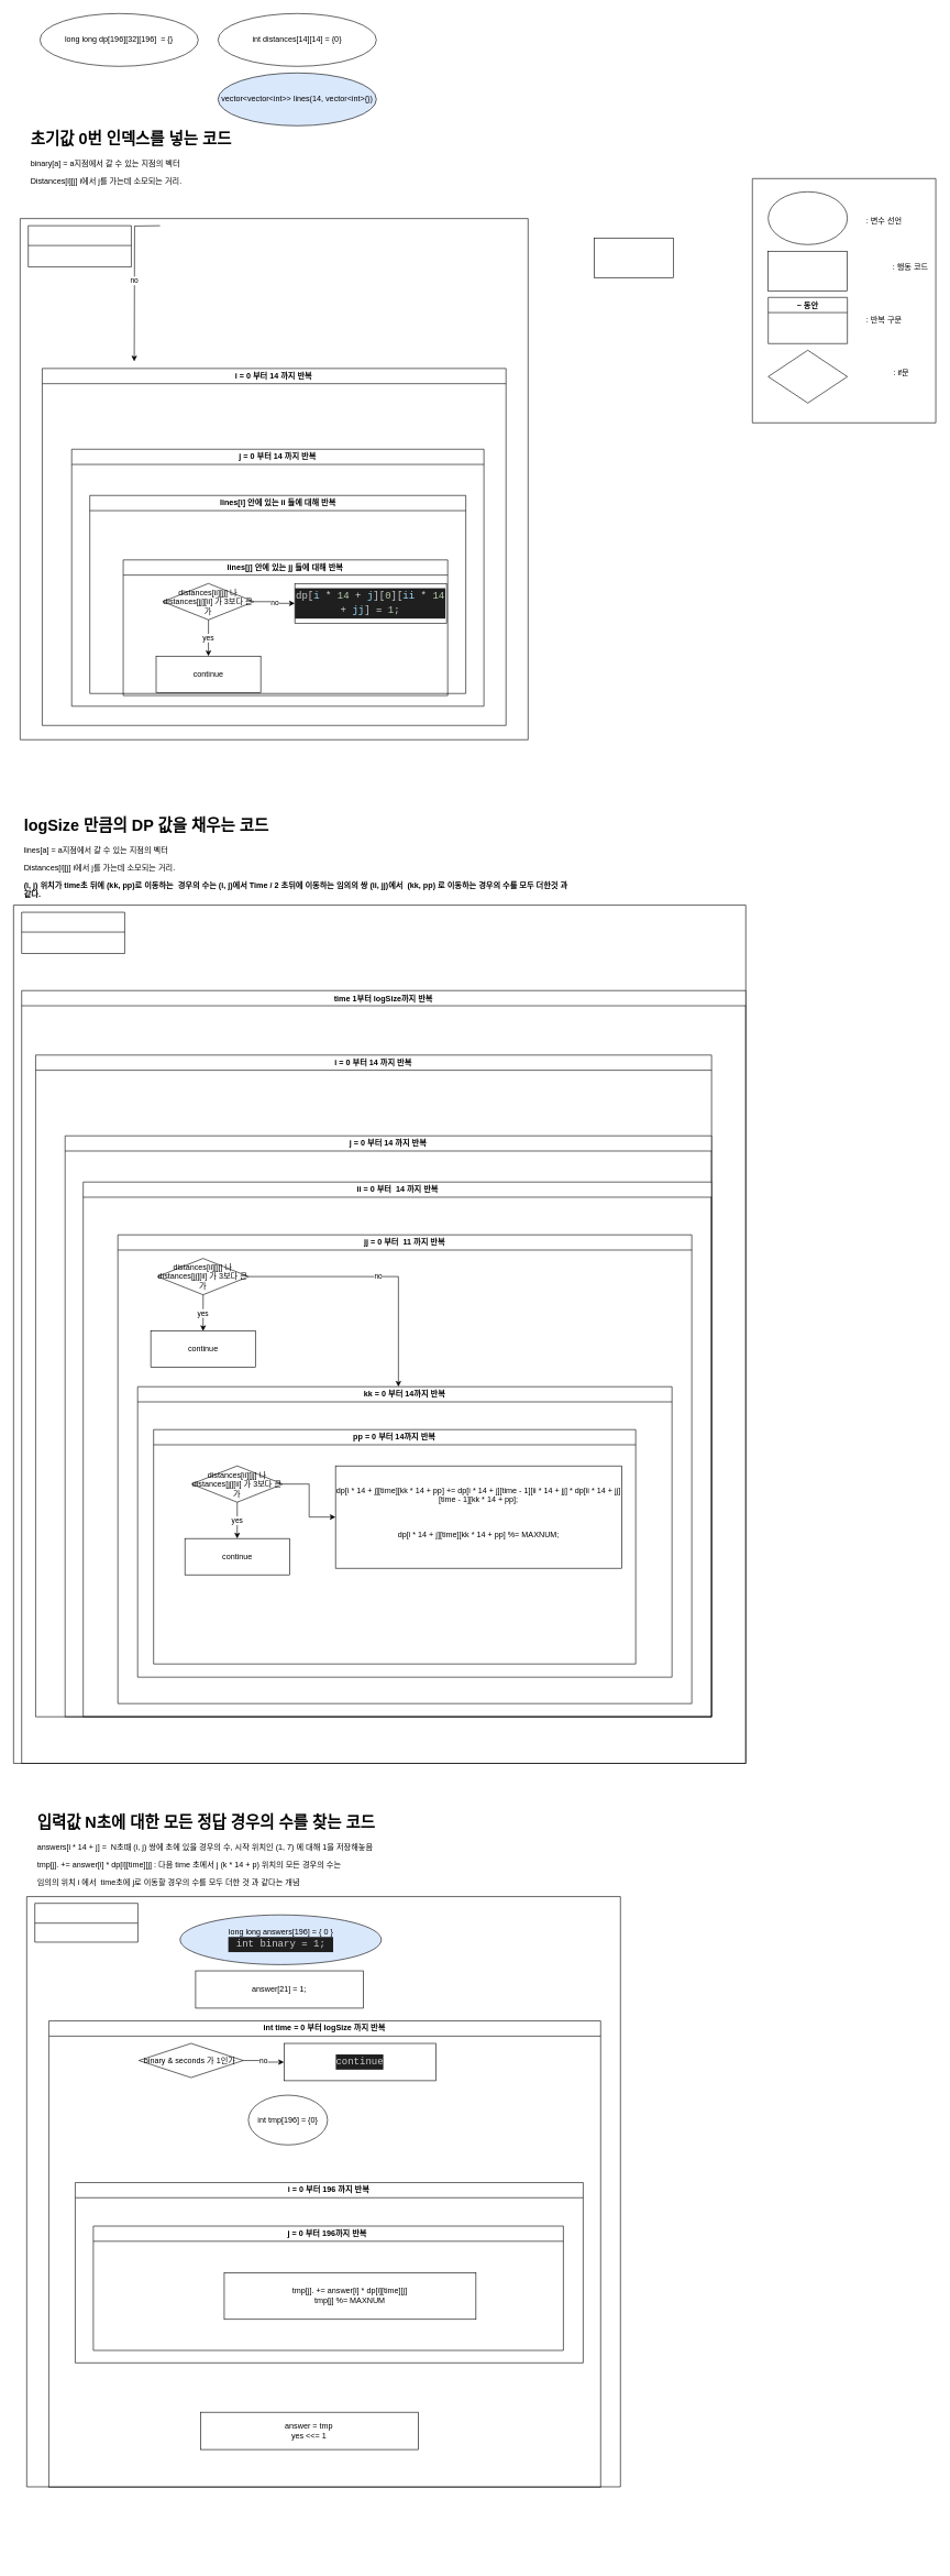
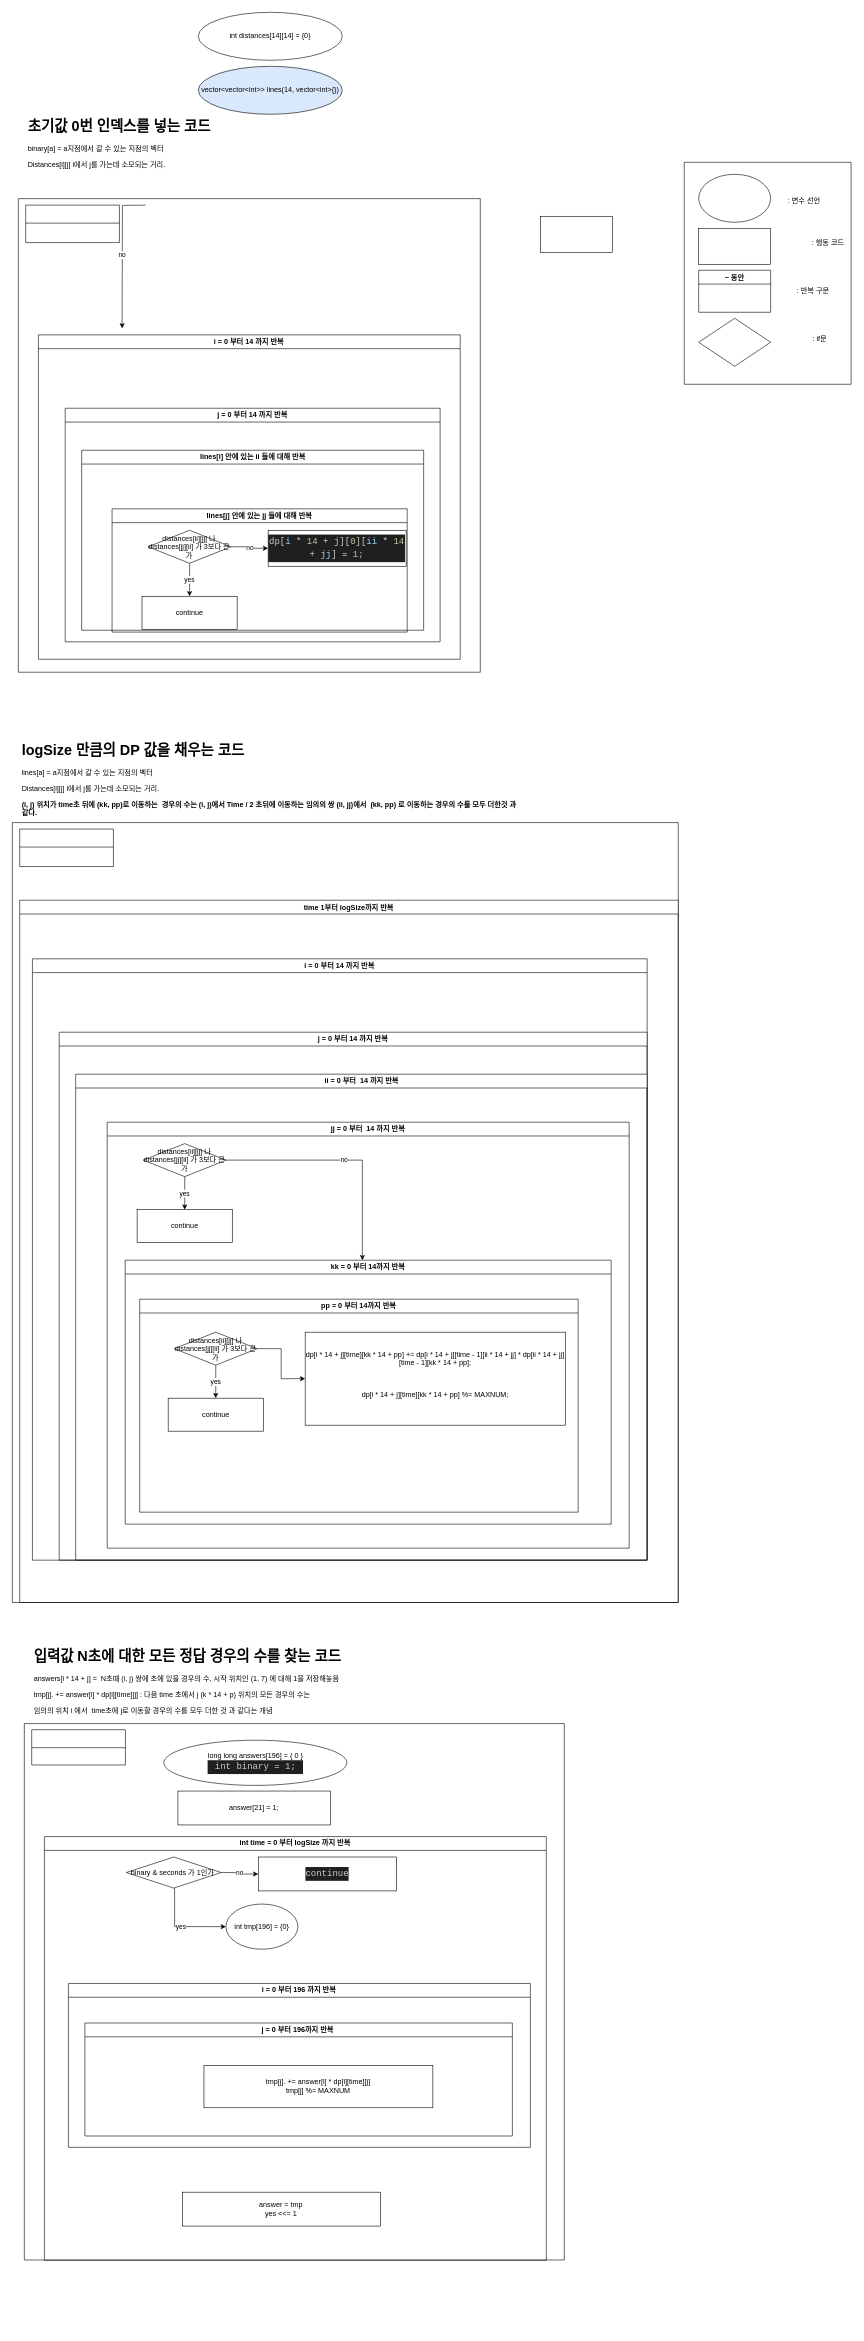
- <mxCell id="27" value="long long dp[196][32][196]&amp;nbsp; = {}" style="ellipse;whiteSpace=wrap;html=1;" vertex="1" parent="1"><mxGeometry x="60" y="20" width="240" height="80" as="geometry" /></mxCell>
- <mxCell id="9" value=": 반복 구문" style="text;html=1;align=center;verticalAlign=middle;whiteSpace=wrap;rounded=0;" vertex="1" parent="3"><mxGeometry x="170" y="200" width="60" height="30" as="geometry" /></mxCell>
+ <mxCell id="9" value=": 반복 구문" style="text;html=1;align=center;verticalAlign=middle;whiteSpace=wrap;rounded=0;" vertex="1" parent="3"><mxGeometry x="185" y="200" width="60" height="30" as="geometry" /></mxCell>
- <mxCell id="35" value="jj = 0 부터&amp;nbsp; 11 까지 반복" style="swimlane;whiteSpace=wrap;html=1;" vertex="1" parent="34"><mxGeometry x="80" y="150" width="870" height="710" as="geometry" /></mxCell>
+ <mxCell id="35" value="jj = 0 부터&amp;nbsp; 14 까지 반복" style="swimlane;whiteSpace=wrap;html=1;" vertex="1" parent="34"><mxGeometry x="80" y="150" width="870" height="710" as="geometry" /></mxCell>
- <mxCell id="65" value="long long answers[196] = { 0 }&lt;br&gt;&lt;div style=&quot;color: rgb(204, 204, 204); background-color: rgb(31, 31, 31); font-family: Menlo, Monaco, &amp;quot;Courier New&amp;quot;, monospace; font-size: 15px; line-height: 23px;&quot;&gt;int binary = 1;&lt;/div&gt;" style="ellipse;whiteSpace=wrap;html=1;fillColor=#dae8fc;" vertex="1" parent="53"><mxGeometry x="232.5" y="27.705" width="305" height="75.336" as="geometry" /></mxCell>
+ <mxCell id="65" value="long long answers[196] = { 0 }&lt;br&gt;&lt;div style=&quot;color: rgb(204, 204, 204); background-color: rgb(31, 31, 31); font-family: Menlo, Monaco, &amp;quot;Courier New&amp;quot;, monospace; font-size: 15px; line-height: 23px;&quot;&gt;int binary = 1;&lt;/div&gt;" style="ellipse;whiteSpace=wrap;html=1;" vertex="1" parent="53"><mxGeometry x="232.5" y="27.705" width="305" height="75.336" as="geometry" /></mxCell>
+ <mxCell id="59" value="yes" style="edgeStyle=orthogonalEdgeStyle;rounded=0;orthogonalLoop=1;jettySize=auto;html=1;entryX=0;entryY=0.5;entryDx=0;entryDy=0;" edge="1" parent="55" source="60" target="63"><mxGeometry x="0.001" relative="1" as="geometry"><mxPoint x="83.758" y="134.026" as="targetPoint" /><Array as="points"><mxPoint x="217" y="149.73" /></Array><mxPoint as="offset" /></mxGeometry></mxCell>
